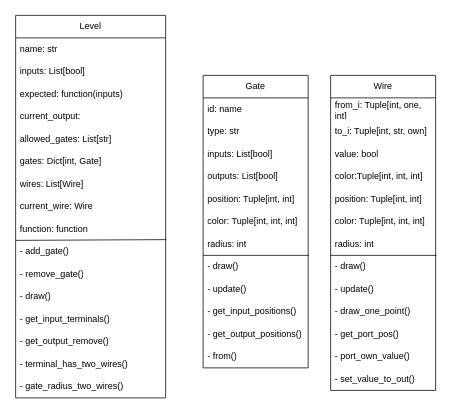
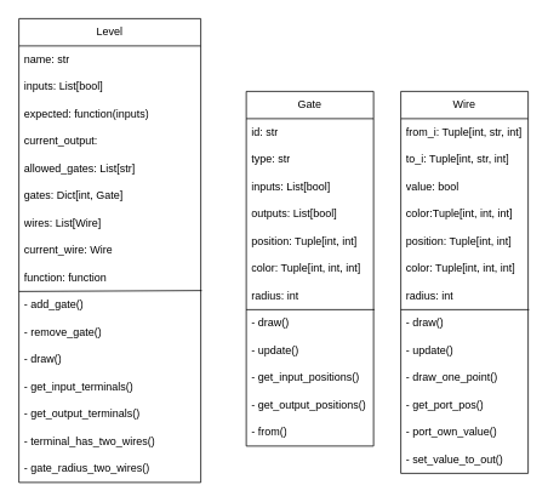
- <mxCell id="21" value="id: name&lt;span style=&quot;white-space: pre;&quot;&gt;&#09;&lt;/span&gt;" style="text;strokeColor=none;fillColor=none;align=left;verticalAlign=middle;spacingLeft=4;spacingRight=4;overflow=hidden;points=[[0,0.5],[1,0.5]];portConstraint=eastwest;rotatable=0;whiteSpace=wrap;html=1;" vertex="1" parent="20"><mxGeometry y="30" width="140" height="30" as="geometry" /></mxCell>
+ <mxCell id="21" value="id: str&lt;span style=&quot;white-space: pre;&quot;&gt;&#09;&lt;/span&gt;" style="text;strokeColor=none;fillColor=none;align=left;verticalAlign=middle;spacingLeft=4;spacingRight=4;overflow=hidden;points=[[0,0.5],[1,0.5]];portConstraint=eastwest;rotatable=0;whiteSpace=wrap;html=1;" vertex="1" parent="20"><mxGeometry y="30" width="140" height="30" as="geometry" /></mxCell>
- <mxCell id="35" value="from_i: Tuple[int, one, int]" style="text;strokeColor=none;fillColor=none;align=left;verticalAlign=middle;spacingLeft=4;spacingRight=4;overflow=hidden;points=[[0,0.5],[1,0.5]];portConstraint=eastwest;rotatable=0;whiteSpace=wrap;html=1;" vertex="1" parent="34"><mxGeometry y="30" width="140" height="30" as="geometry" /></mxCell>
+ <mxCell id="35" value="from_i: Tuple[int, str, int]" style="text;strokeColor=none;fillColor=none;align=left;verticalAlign=middle;spacingLeft=4;spacingRight=4;overflow=hidden;points=[[0,0.5],[1,0.5]];portConstraint=eastwest;rotatable=0;whiteSpace=wrap;html=1;" vertex="1" parent="34"><mxGeometry y="30" width="140" height="30" as="geometry" /></mxCell>
- <mxCell id="36" value="to_i: Tuple[int, str, own]" style="text;strokeColor=none;fillColor=none;align=left;verticalAlign=middle;spacingLeft=4;spacingRight=4;overflow=hidden;points=[[0,0.5],[1,0.5]];portConstraint=eastwest;rotatable=0;whiteSpace=wrap;html=1;" vertex="1" parent="34"><mxGeometry y="60" width="140" height="30" as="geometry" /></mxCell>
+ <mxCell id="36" value="to_i: Tuple[int, str, int]" style="text;strokeColor=none;fillColor=none;align=left;verticalAlign=middle;spacingLeft=4;spacingRight=4;overflow=hidden;points=[[0,0.5],[1,0.5]];portConstraint=eastwest;rotatable=0;whiteSpace=wrap;html=1;" vertex="1" parent="34"><mxGeometry y="60" width="140" height="30" as="geometry" /></mxCell>
- <mxCell id="17" value="- get_output_remove()" style="text;strokeColor=none;fillColor=none;align=left;verticalAlign=middle;spacingLeft=4;spacingRight=4;overflow=hidden;points=[[0,0.5],[1,0.5]];portConstraint=eastwest;rotatable=0;whiteSpace=wrap;html=1;" vertex="1" parent="2"><mxGeometry y="420" width="200" height="30" as="geometry" /></mxCell>
+ <mxCell id="17" value="- get_output_terminals()" style="text;strokeColor=none;fillColor=none;align=left;verticalAlign=middle;spacingLeft=4;spacingRight=4;overflow=hidden;points=[[0,0.5],[1,0.5]];portConstraint=eastwest;rotatable=0;whiteSpace=wrap;html=1;" vertex="1" parent="2"><mxGeometry y="420" width="200" height="30" as="geometry" /></mxCell>
